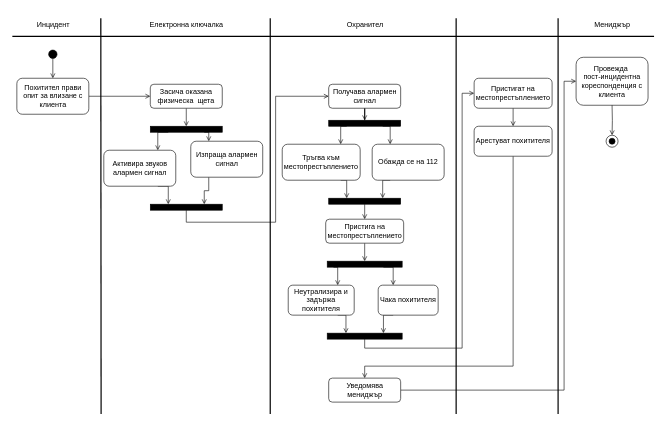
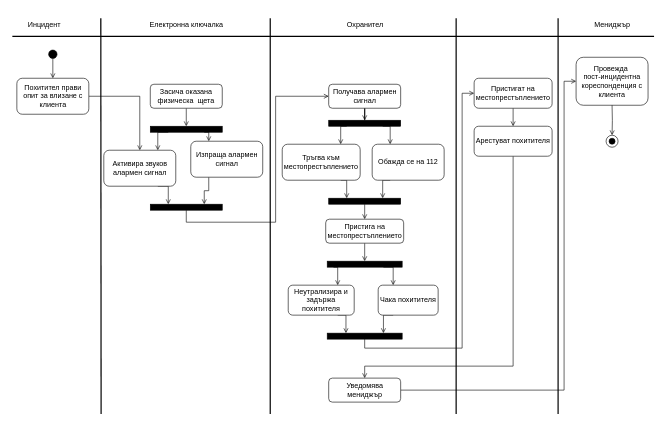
- <mxCell id="7" value="Инцидент" style="text;html=1;align=center;verticalAlign=bottom;resizable=0;points=[];autosize=1;strokeColor=none;fillColor=none;" parent="1" vertex="1"><mxGeometry x="47.5" y="20" width="80" height="30" as="geometry" /></mxCell>
+ <mxCell id="7" value="Инцидент" style="text;html=1;align=center;verticalAlign=bottom;resizable=0;points=[];autosize=1;strokeColor=none;fillColor=none;" parent="1" vertex="1"><mxGeometry x="32.5" y="20" width="80" height="30" as="geometry" /></mxCell>
- <mxCell id="3" style="edgeStyle=orthogonalEdgeStyle;rounded=0;orthogonalLoop=1;jettySize=auto;html=1;entryX=0;entryY=0.5;entryDx=0;entryDy=0;endArrow=open;endFill=0;" parent="1" source="4" target="15" edge="1"><mxGeometry relative="1" as="geometry"><mxPoint x="232.5" y="160" as="targetPoint" /></mxGeometry></mxCell>
+ <mxCell id="3" style="edgeStyle=orthogonalEdgeStyle;rounded=0;orthogonalLoop=1;jettySize=auto;html=1;endArrow=open;endFill=0;" parent="1" source="4" target="19" edge="1"><mxGeometry relative="1" as="geometry"><mxPoint x="232.5" y="160" as="targetPoint" /></mxGeometry></mxCell>
